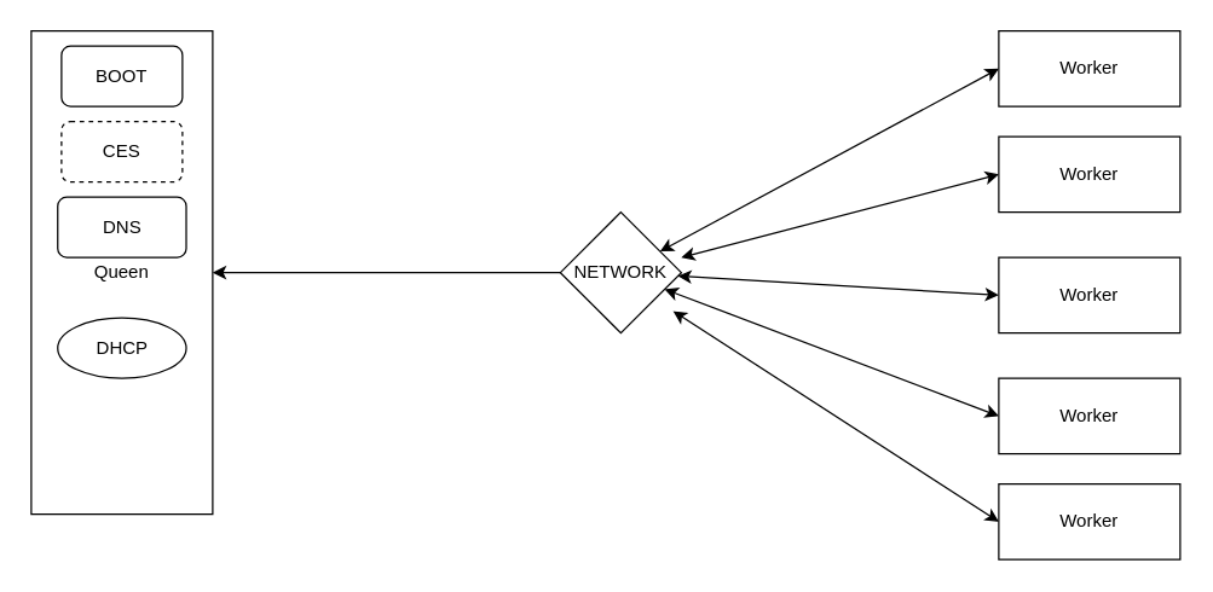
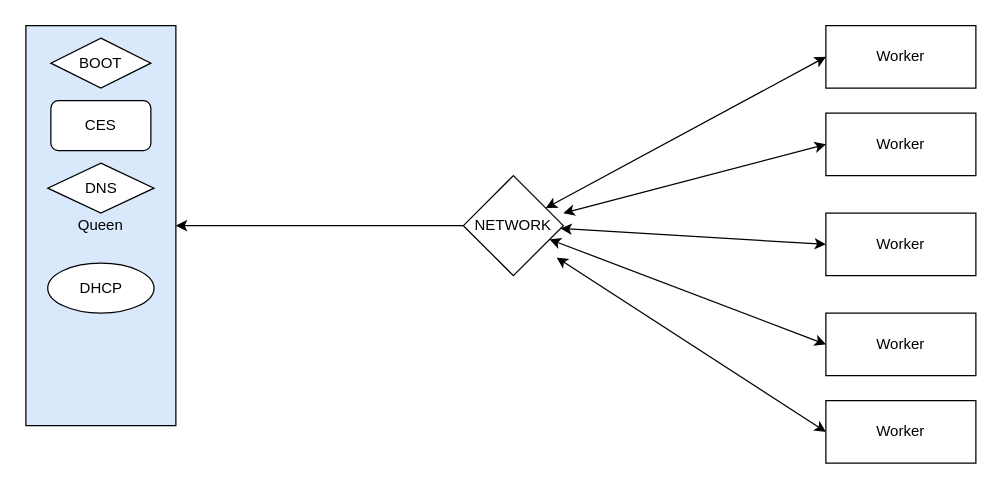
- <mxCell id="4" value="BOOT" style="rounded=1;whiteSpace=wrap;html=1;" vertex="1" parent="1"><mxGeometry x="40" y="30" width="80" height="40" as="geometry" /></mxCell>
+ <mxCell id="4" value="BOOT" style="rhombus;whiteSpace=wrap;html=1;" vertex="1" parent="1"><mxGeometry x="40" y="30" width="80" height="40" as="geometry" /></mxCell>
- <mxCell id="5" value="CES" style="rounded=1;whiteSpace=wrap;html=1;dashed=1;" vertex="1" parent="1"><mxGeometry x="40" y="80" width="80" height="40" as="geometry" /></mxCell>
+ <mxCell id="5" value="CES" style="rounded=1;whiteSpace=wrap;html=1;" vertex="1" parent="1"><mxGeometry x="40" y="80" width="80" height="40" as="geometry" /></mxCell>
- <mxCell id="6" value="DNS" style="rounded=1;whiteSpace=wrap;html=1;" vertex="1" parent="1"><mxGeometry x="37.5" y="130" width="85" height="40" as="geometry" /></mxCell>
+ <mxCell id="6" value="DNS" style="rhombus;whiteSpace=wrap;html=1;" vertex="1" parent="1"><mxGeometry x="37.5" y="130" width="85" height="40" as="geometry" /></mxCell>
- <mxCell id="3" value="Queen" style="rounded=0;whiteSpace=wrap;html=1;" vertex="1" parent="1"><mxGeometry x="20" y="20" width="120" height="320" as="geometry" /></mxCell>
+ <mxCell id="3" value="Queen" style="rounded=0;whiteSpace=wrap;html=1;fillColor=#dae8fc;" vertex="1" parent="1"><mxGeometry x="20" y="20" width="120" height="320" as="geometry" /></mxCell>
